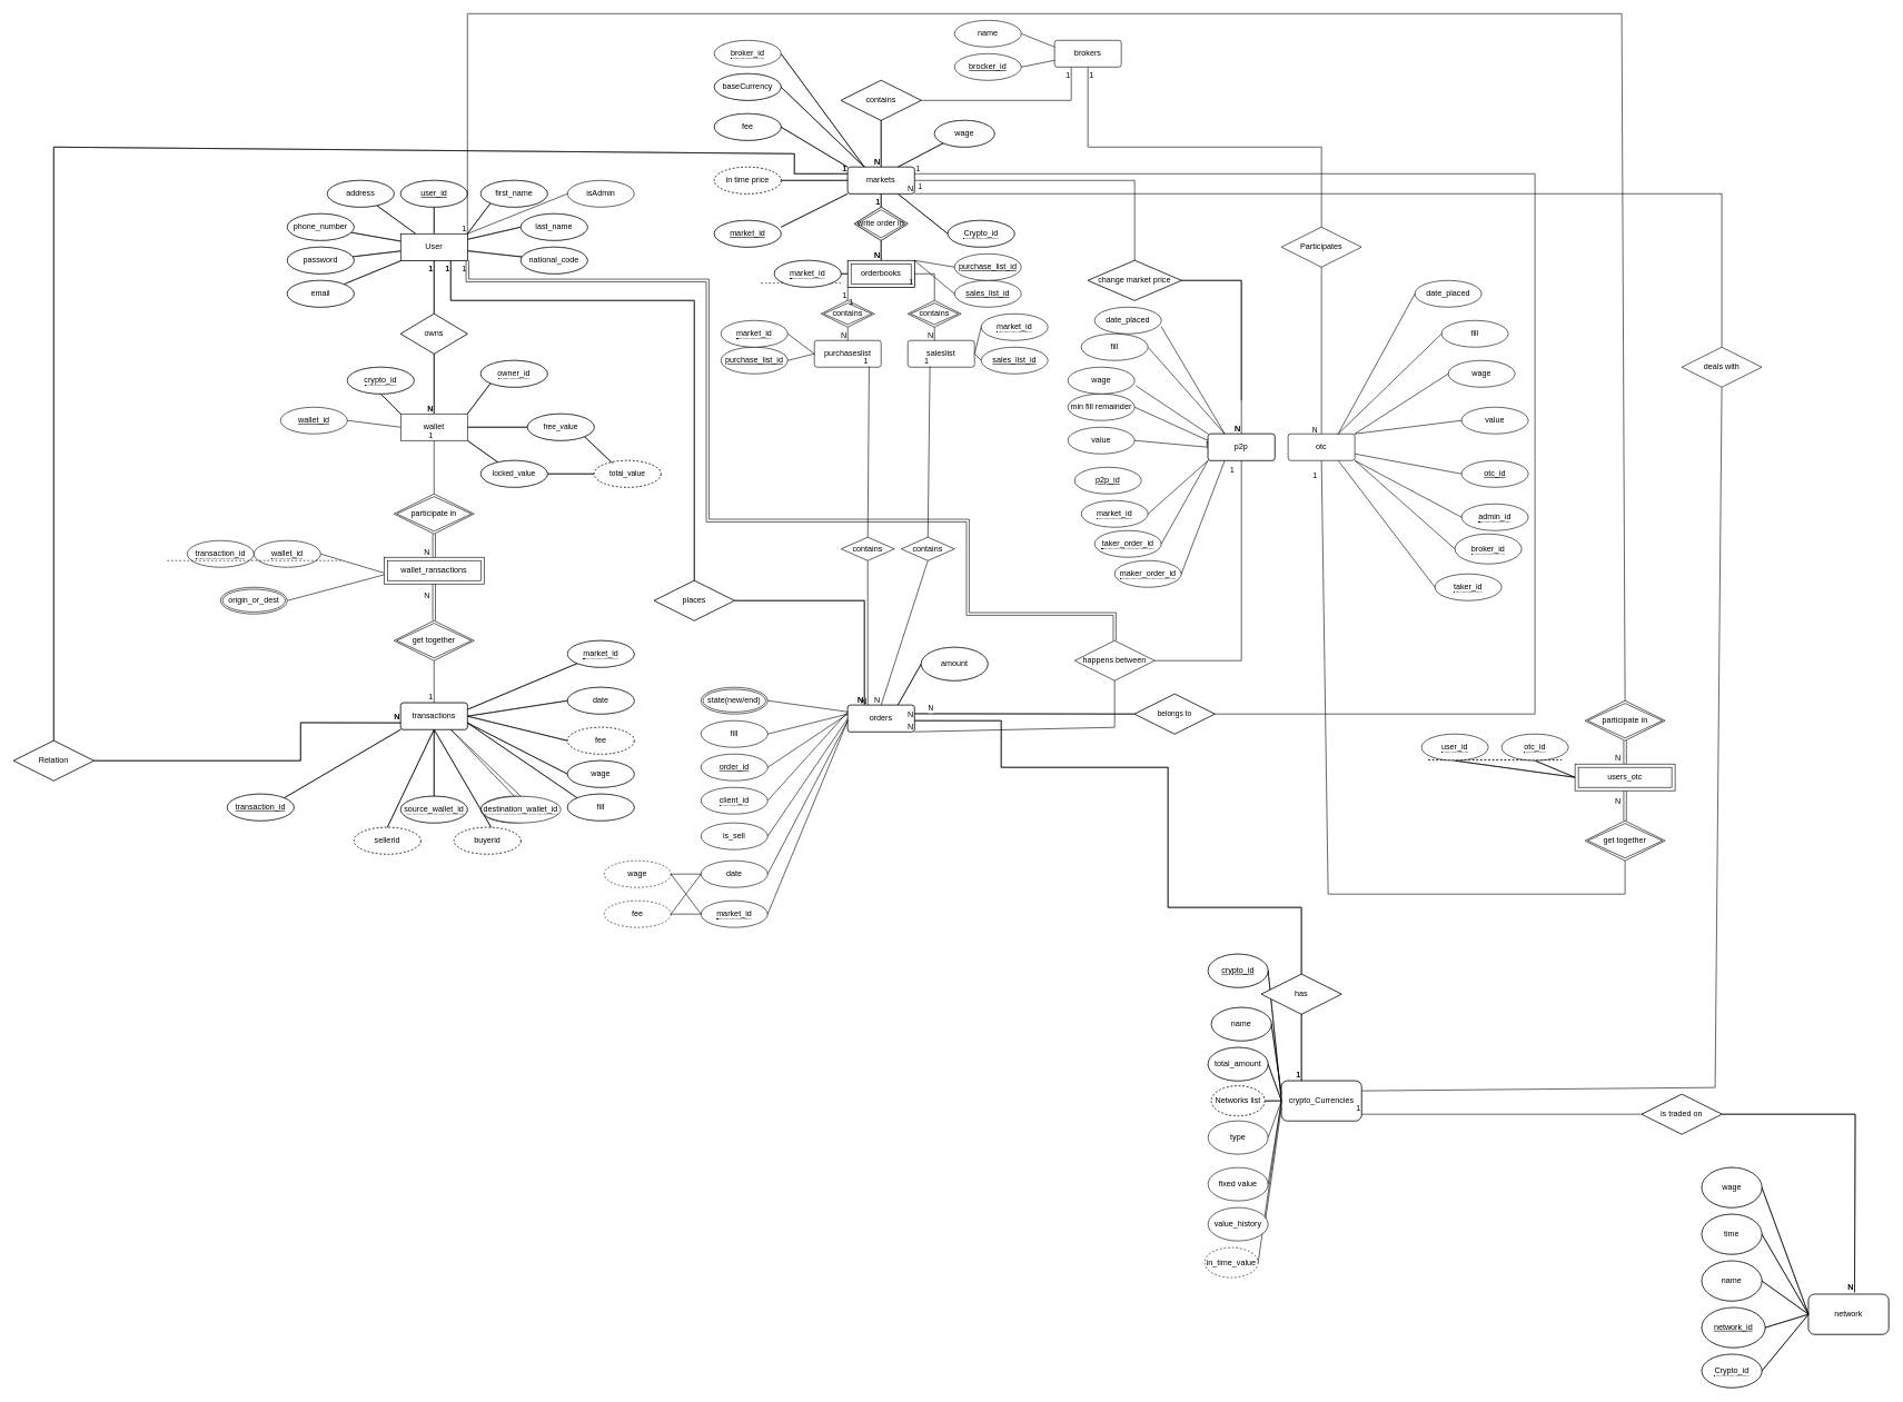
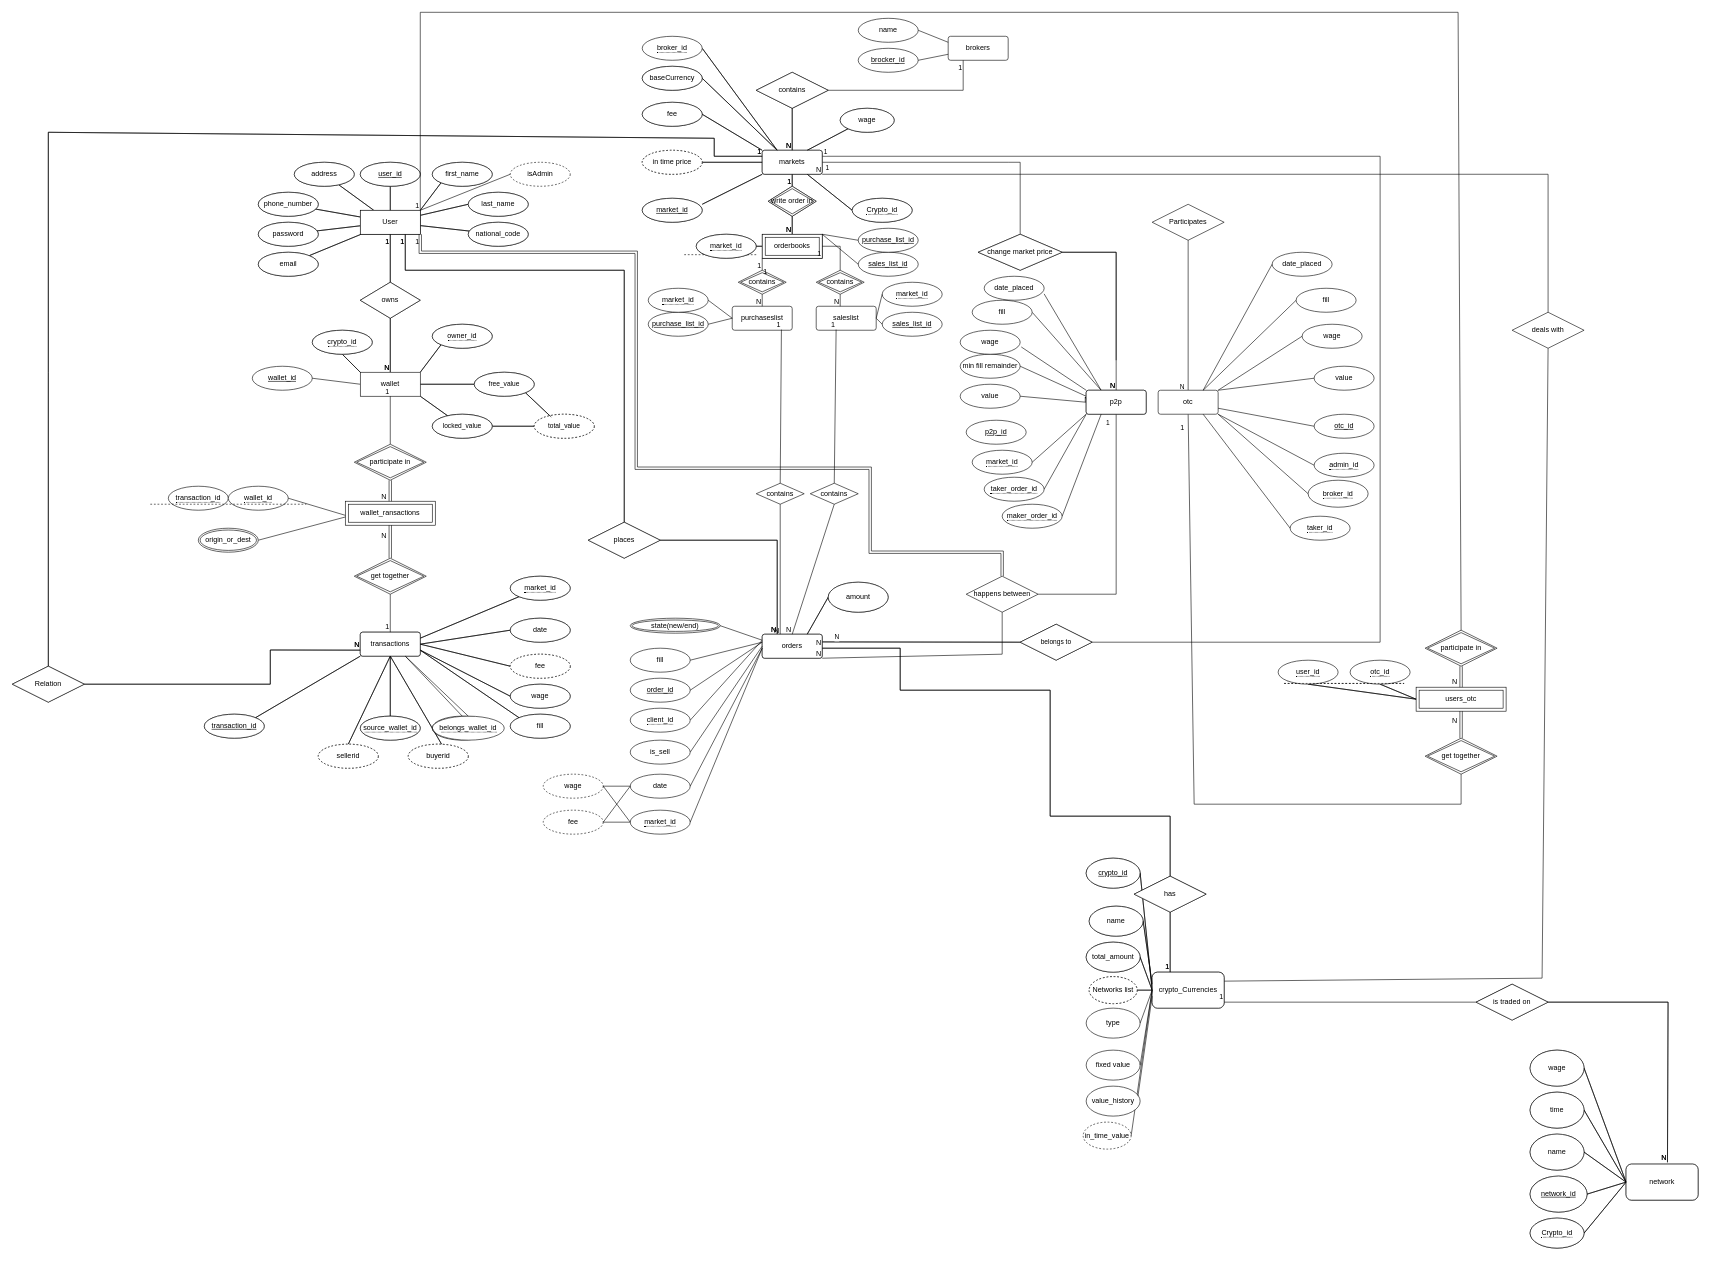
- <mxCell id="96" value="" style="endArrow=none;html=1;rounded=0;entryX=0.5;entryY=1;entryDx=0;entryDy=0;exitX=0.5;exitY=0;exitDx=0;exitDy=0;" parent="1" source="95" target="81" edge="1"><mxGeometry relative="1" as="geometry"><mxPoint x="2110" y="320" as="sourcePoint" /><mxPoint x="2270" y="320" as="targetPoint" /><Array as="points"><mxPoint x="1980" y="220" /><mxPoint x="1890" y="220" /><mxPoint x="1655" y="220" /><mxPoint x="1630" y="220" /></Array></mxGeometry></mxCell>
- <mxCell id="97" value="1" style="resizable=0;html=1;whiteSpace=wrap;align=right;verticalAlign=bottom;" parent="96" connectable="0" vertex="1"><mxGeometry x="1" relative="1" as="geometry"><mxPoint x="10" y="20" as="offset" /></mxGeometry></mxCell>
- <mxCell id="334" value="isAdmin" style="ellipse;whiteSpace=wrap;html=1;align=center;" parent="1" vertex="1"><mxGeometry x="850" y="270" width="100" height="40" as="geometry" /></mxCell>
+ <mxCell id="334" value="isAdmin" style="ellipse;whiteSpace=wrap;html=1;align=center;dashed=1;" parent="1" vertex="1"><mxGeometry x="850" y="270" width="100" height="40" as="geometry" /></mxCell>
- <mxCell id="224" value="state(new/end)" style="ellipse;shape=doubleEllipse;margin=3;whiteSpace=wrap;html=1;align=center;" parent="1" vertex="1"><mxGeometry x="1050" y="1030" width="100" height="40" as="geometry" /></mxCell>
+ <mxCell id="224" value="state(new/end)" style="ellipse;shape=doubleEllipse;margin=3;whiteSpace=wrap;html=1;align=center;" parent="1" vertex="1"><mxGeometry x="1050" y="1030" width="150" height="25" as="geometry" /></mxCell>
- <mxCell id="235" value="&lt;span style=&quot;border-bottom: 1px dotted&quot;&gt;destination_wallet_id&lt;br&gt;&lt;/span&gt;" style="ellipse;whiteSpace=wrap;html=1;align=center;" parent="1" vertex="1"><mxGeometry x="720" y="1193.28" width="120" height="40" as="geometry" /></mxCell>
+ <mxCell id="235" value="&lt;span style=&quot;border-bottom: 1px dotted&quot;&gt;belongs_wallet_id&lt;br&gt;&lt;/span&gt;" style="ellipse;whiteSpace=wrap;html=1;align=center;" parent="1" vertex="1"><mxGeometry x="720" y="1193.28" width="120" height="40" as="geometry" /></mxCell>
